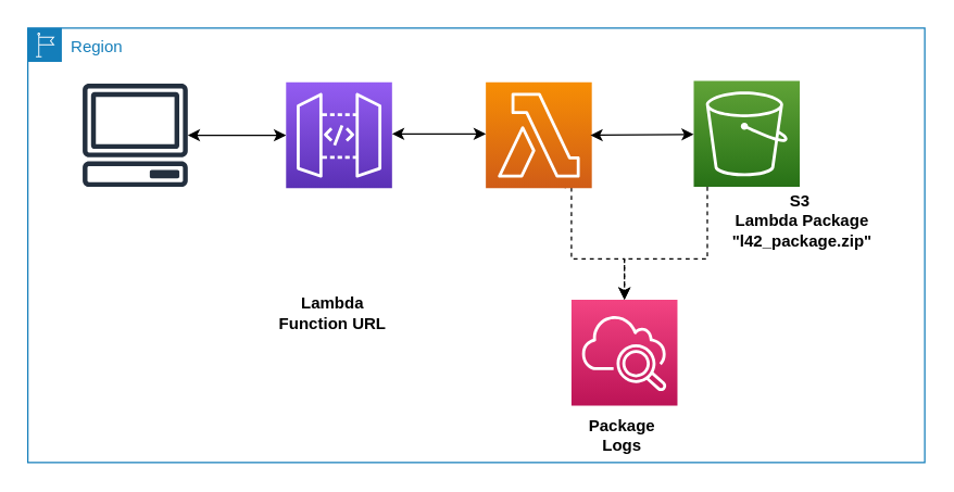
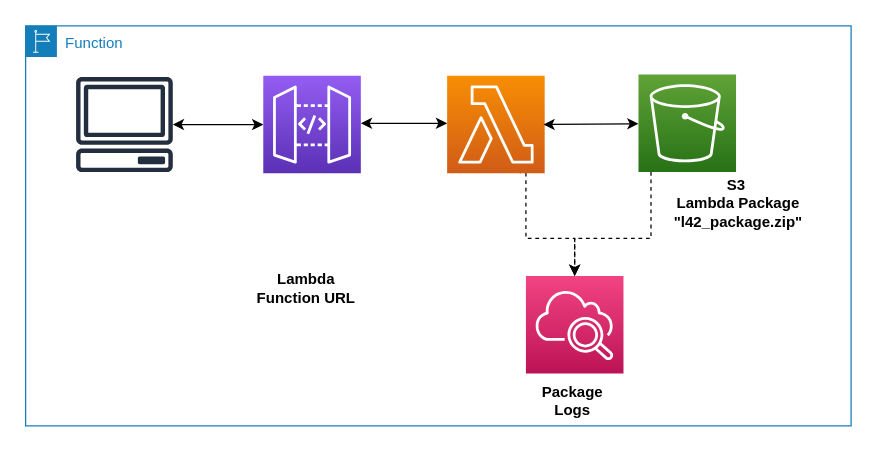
- <mxCell id="2" value="Region" style="points=[[0,0],[0.25,0],[0.5,0],[0.75,0],[1,0],[1,0.25],[1,0.5],[1,0.75],[1,1],[0.75,1],[0.5,1],[0.25,1],[0,1],[0,0.75],[0,0.5],[0,0.25]];outlineConnect=0;gradientColor=none;html=1;whiteSpace=wrap;fontSize=12;fontStyle=0;shape=mxgraph.aws4.group;grIcon=mxgraph.aws4.group_region;strokeColor=#147EBA;fillColor=none;verticalAlign=top;align=left;spacingLeft=30;fontColor=#147EBA;dashed=0;" parent="1" vertex="1"><mxGeometry x="20" y="20" width="660" height="320" as="geometry" /></mxCell>
+ <mxCell id="2" value="Function" style="points=[[0,0],[0.25,0],[0.5,0],[0.75,0],[1,0],[1,0.25],[1,0.5],[1,0.75],[1,1],[0.75,1],[0.5,1],[0.25,1],[0,1],[0,0.75],[0,0.5],[0,0.25]];outlineConnect=0;gradientColor=none;html=1;whiteSpace=wrap;fontSize=12;fontStyle=0;shape=mxgraph.aws4.group;grIcon=mxgraph.aws4.group_region;strokeColor=#147EBA;fillColor=none;verticalAlign=top;align=left;spacingLeft=30;fontColor=#147EBA;dashed=0;" parent="1" vertex="1"><mxGeometry x="20" y="20" width="660" height="320" as="geometry" /></mxCell>
